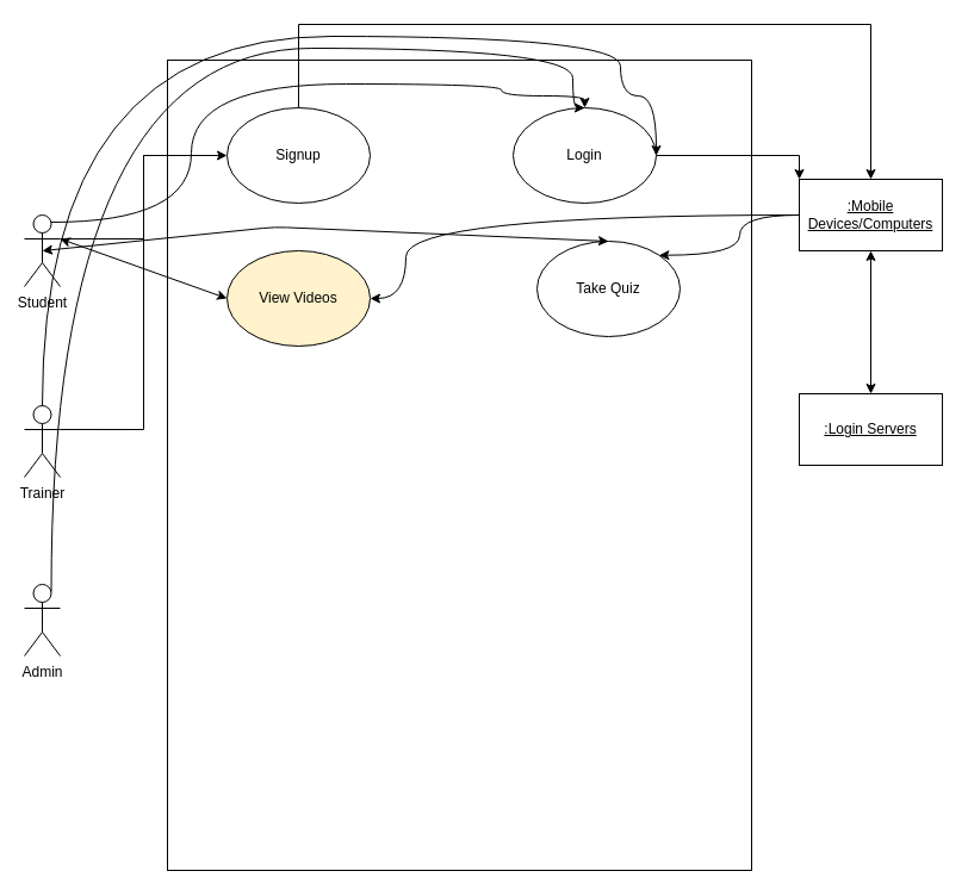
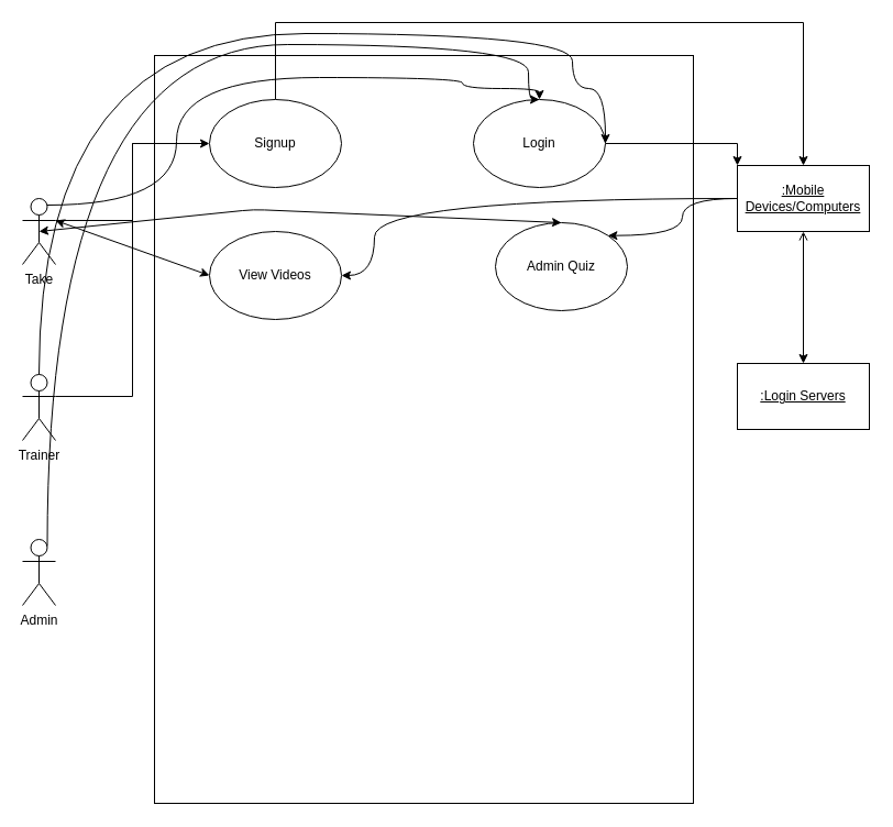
- <mxCell id="13" value="" style="endArrow=classic;startArrow=classic;html=1;entryX=0.5;entryY=1;entryDx=0;entryDy=0;exitX=0.5;exitY=0;exitDx=0;exitDy=0;" edge="1" parent="1" source="10" target="9"><mxGeometry width="50" height="50" relative="1" as="geometry"><mxPoint x="330" y="440" as="sourcePoint" /><mxPoint x="380" y="390" as="targetPoint" /></mxGeometry></mxCell>
+ <mxCell id="13" value="" style="endArrow=open;startArrow=classic;html=1;entryX=0.5;entryY=1;entryDx=0;entryDy=0;exitX=0.5;exitY=0;exitDx=0;exitDy=0;" edge="1" parent="1" source="10" target="9"><mxGeometry width="50" height="50" relative="1" as="geometry"><mxPoint x="330" y="440" as="sourcePoint" /><mxPoint x="380" y="390" as="targetPoint" /></mxGeometry></mxCell>
- <mxCell id="22" value="Take Quiz" style="ellipse;whiteSpace=wrap;html=1;" vertex="1" parent="1"><mxGeometry x="450" y="202" width="120" height="80" as="geometry" /></mxCell>
+ <mxCell id="22" value="Admin Quiz" style="ellipse;whiteSpace=wrap;html=1;" vertex="1" parent="1"><mxGeometry x="450" y="202" width="120" height="80" as="geometry" /></mxCell>
- <mxCell id="20" value="View Videos" style="ellipse;whiteSpace=wrap;html=1;fillColor=#fff2cc;" vertex="1" parent="1"><mxGeometry x="190" y="210" width="120" height="80" as="geometry" /></mxCell>
+ <mxCell id="20" value="View Videos" style="ellipse;whiteSpace=wrap;html=1;" vertex="1" parent="1"><mxGeometry x="190" y="210" width="120" height="80" as="geometry" /></mxCell>
- <mxCell id="2" value="Student" style="shape=umlActor;verticalLabelPosition=bottom;verticalAlign=top;html=1;outlineConnect=0;" vertex="1" parent="1"><mxGeometry x="20" y="180" width="30" height="60" as="geometry" /></mxCell>
+ <mxCell id="2" value="Take" style="shape=umlActor;verticalLabelPosition=bottom;verticalAlign=top;html=1;outlineConnect=0;" vertex="1" parent="1"><mxGeometry x="20" y="180" width="30" height="60" as="geometry" /></mxCell>
